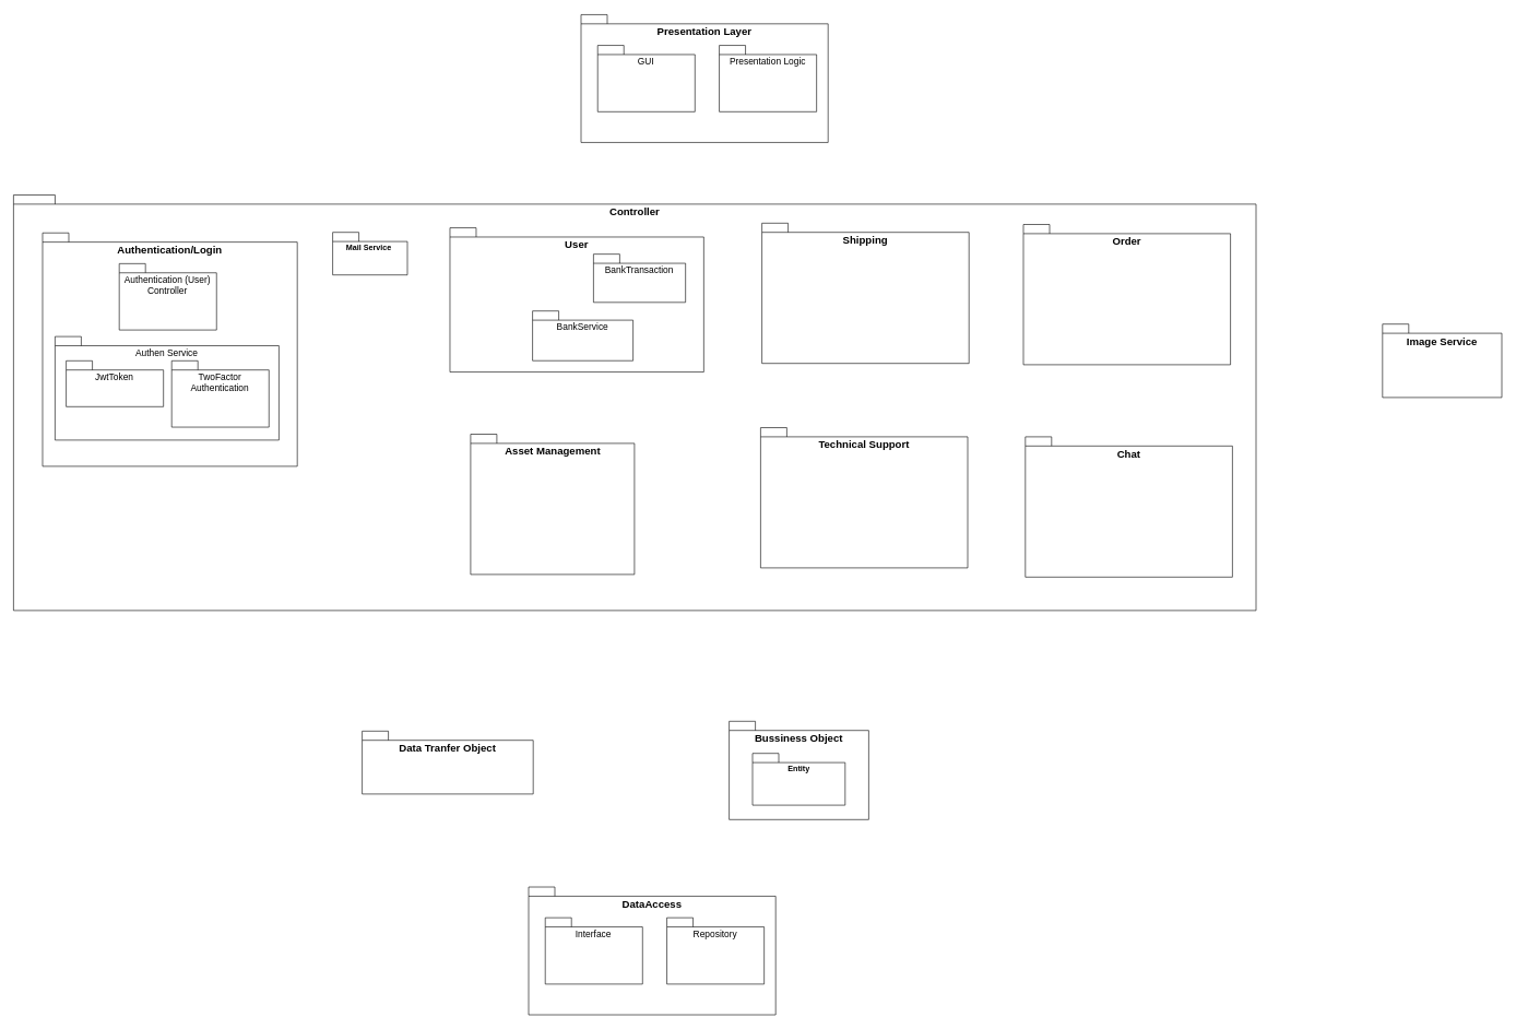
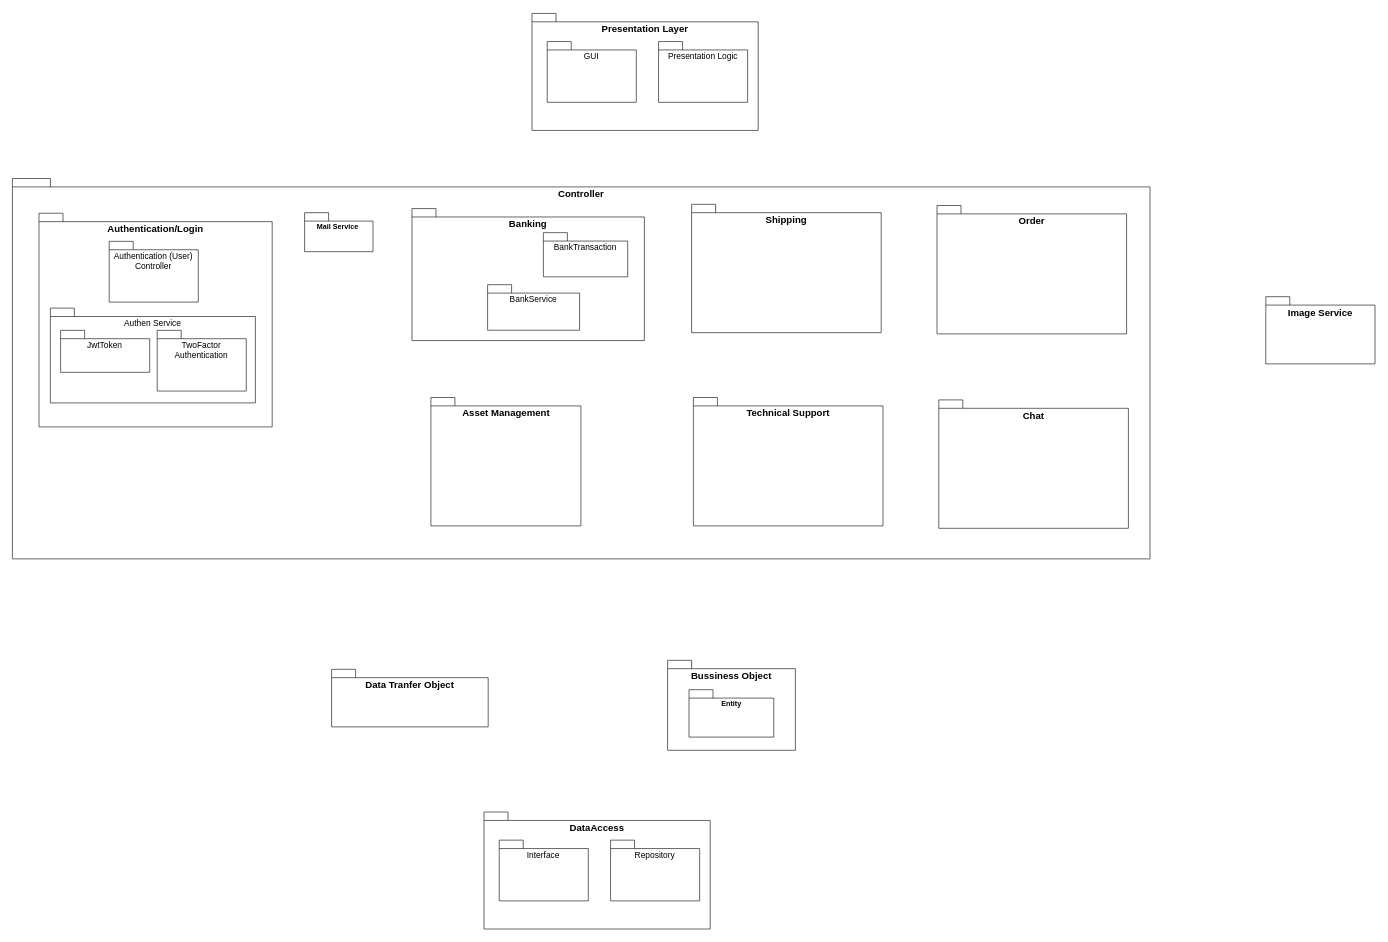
- <mxCell id="14" value="&lt;font style=&quot;font-size: 16px;&quot;&gt;User&lt;/font&gt;" style="shape=folder;fontStyle=1;spacingTop=10;tabWidth=40;tabHeight=14;tabPosition=left;html=1;whiteSpace=wrap;verticalAlign=top;" parent="13" vertex="1"><mxGeometry x="-14.048" y="2.115" width="387.33" height="220" as="geometry" /></mxCell>
+ <mxCell id="14" value="&lt;font style=&quot;font-size: 16px;&quot;&gt;Banking&lt;/font&gt;" style="shape=folder;fontStyle=1;spacingTop=10;tabWidth=40;tabHeight=14;tabPosition=left;html=1;whiteSpace=wrap;verticalAlign=top;" parent="13" vertex="1"><mxGeometry x="-14.048" y="2.115" width="387.33" height="220" as="geometry" /></mxCell>
- <mxCell id="26" value="&lt;font style=&quot;font-size: 16px;&quot;&gt;Shipping&lt;/font&gt;" style="shape=folder;fontStyle=1;spacingTop=10;tabWidth=40;tabHeight=14;tabPosition=left;html=1;whiteSpace=wrap;strokeColor=default;align=center;verticalAlign=top;fontFamily=Helvetica;fontSize=12;fontColor=default;fillColor=default;" parent="1" vertex="1"><mxGeometry x="1162" y="340" width="316" height="214" as="geometry" /></mxCell>
+ <mxCell id="26" value="&lt;font style=&quot;font-size: 16px;&quot;&gt;Shipping&lt;/font&gt;" style="shape=folder;fontStyle=1;spacingTop=10;tabWidth=40;tabHeight=14;tabPosition=left;html=1;whiteSpace=wrap;strokeColor=default;align=center;verticalAlign=top;fontFamily=Helvetica;fontSize=12;fontColor=default;fillColor=default;" parent="1" vertex="1"><mxGeometry x="1152" y="340" width="316" height="214" as="geometry" /></mxCell>
- <mxCell id="28" value="&lt;span style=&quot;font-size: 16px;&quot;&gt;Technical Support&lt;/span&gt;" style="shape=folder;fontStyle=1;spacingTop=10;tabWidth=40;tabHeight=14;tabPosition=left;html=1;whiteSpace=wrap;strokeColor=default;align=center;verticalAlign=top;fontFamily=Helvetica;fontSize=12;fontColor=default;fillColor=default;" parent="1" vertex="1"><mxGeometry x="1160" y="652" width="316" height="214" as="geometry" /></mxCell>
+ <mxCell id="28" value="&lt;span style=&quot;font-size: 16px;&quot;&gt;Technical Support&lt;/span&gt;" style="shape=folder;fontStyle=1;spacingTop=10;tabWidth=40;tabHeight=14;tabPosition=left;html=1;whiteSpace=wrap;strokeColor=default;align=center;verticalAlign=top;fontFamily=Helvetica;fontSize=12;fontColor=default;fillColor=default;" parent="1" vertex="1"><mxGeometry x="1155" y="662" width="316" height="214" as="geometry" /></mxCell>
